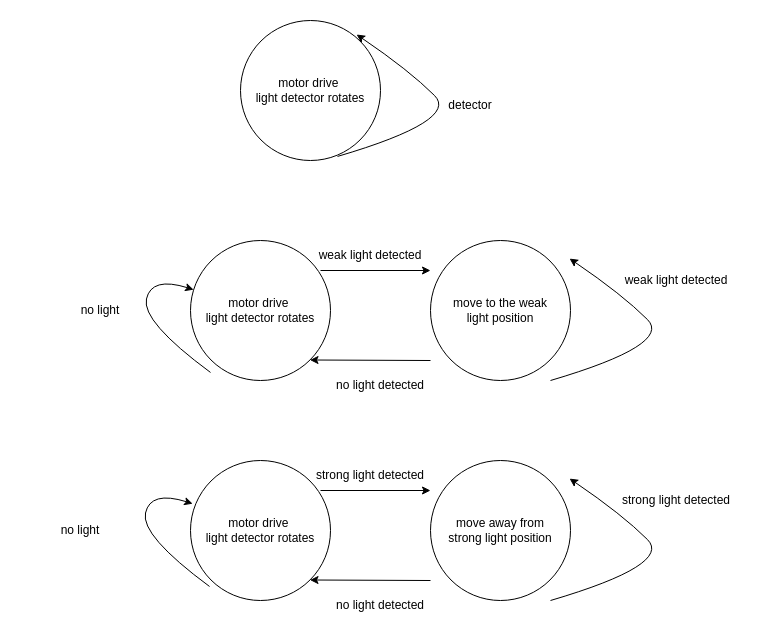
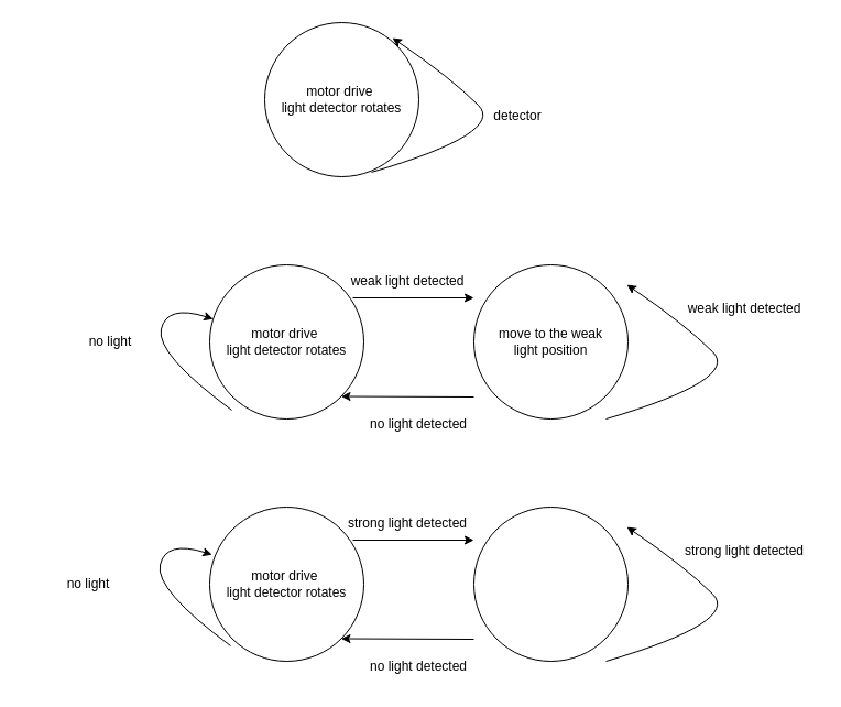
- <mxCell id="22" value="move away from strong light position" style="text;html=1;strokeColor=none;fillColor=none;align=center;verticalAlign=middle;whiteSpace=wrap;rounded=0;" vertex="1" parent="1"><mxGeometry x="440" y="515" width="120" height="30" as="geometry" /></mxCell>
